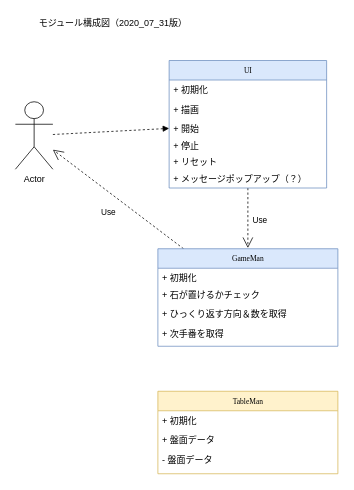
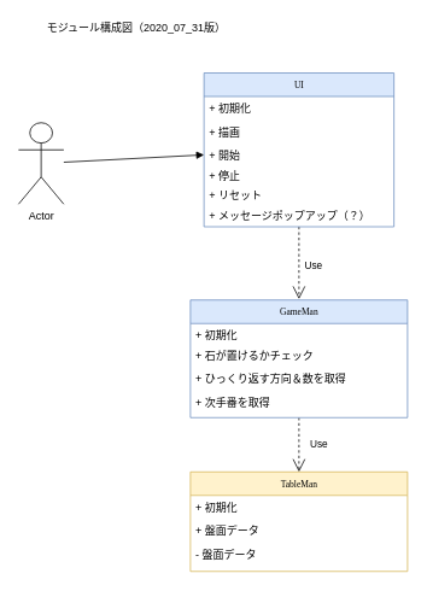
- <mxCell id="12" value="" style="html=1;verticalAlign=bottom;endArrow=block;dashed=1;" edge="1" parent="1" source="4" target="5"><mxGeometry width="80" relative="1" as="geometry"><mxPoint x="105" y="140" as="sourcePoint" /><mxPoint x="185" y="140" as="targetPoint" /></mxGeometry></mxCell>
+ <mxCell id="12" value="" style="html=1;verticalAlign=bottom;endArrow=block;" edge="1" parent="1" source="4" target="5"><mxGeometry width="80" relative="1" as="geometry"><mxPoint x="105" y="140" as="sourcePoint" /><mxPoint x="185" y="140" as="targetPoint" /></mxGeometry></mxCell>
- <mxCell id="13" value="Use" style="endArrow=open;endSize=12;dashed=1;html=1;" edge="1" parent="1" source="14" target="4"><mxGeometry y="22" width="160" relative="1" as="geometry"><mxPoint x="330" y="441" as="sourcePoint" /><mxPoint x="200" y="541" as="targetPoint" /><mxPoint as="offset" /></mxGeometry></mxCell>
+ <mxCell id="13" value="Use" style="endArrow=open;endSize=12;dashed=1;html=1;entryX=0.5;entryY=0;entryDx=0;entryDy=0;" edge="1" parent="1" source="14" target="19"><mxGeometry y="22" width="160" relative="1" as="geometry"><mxPoint x="330" y="441" as="sourcePoint" /><mxPoint x="200" y="541" as="targetPoint" /><mxPoint as="offset" /></mxGeometry></mxCell>
